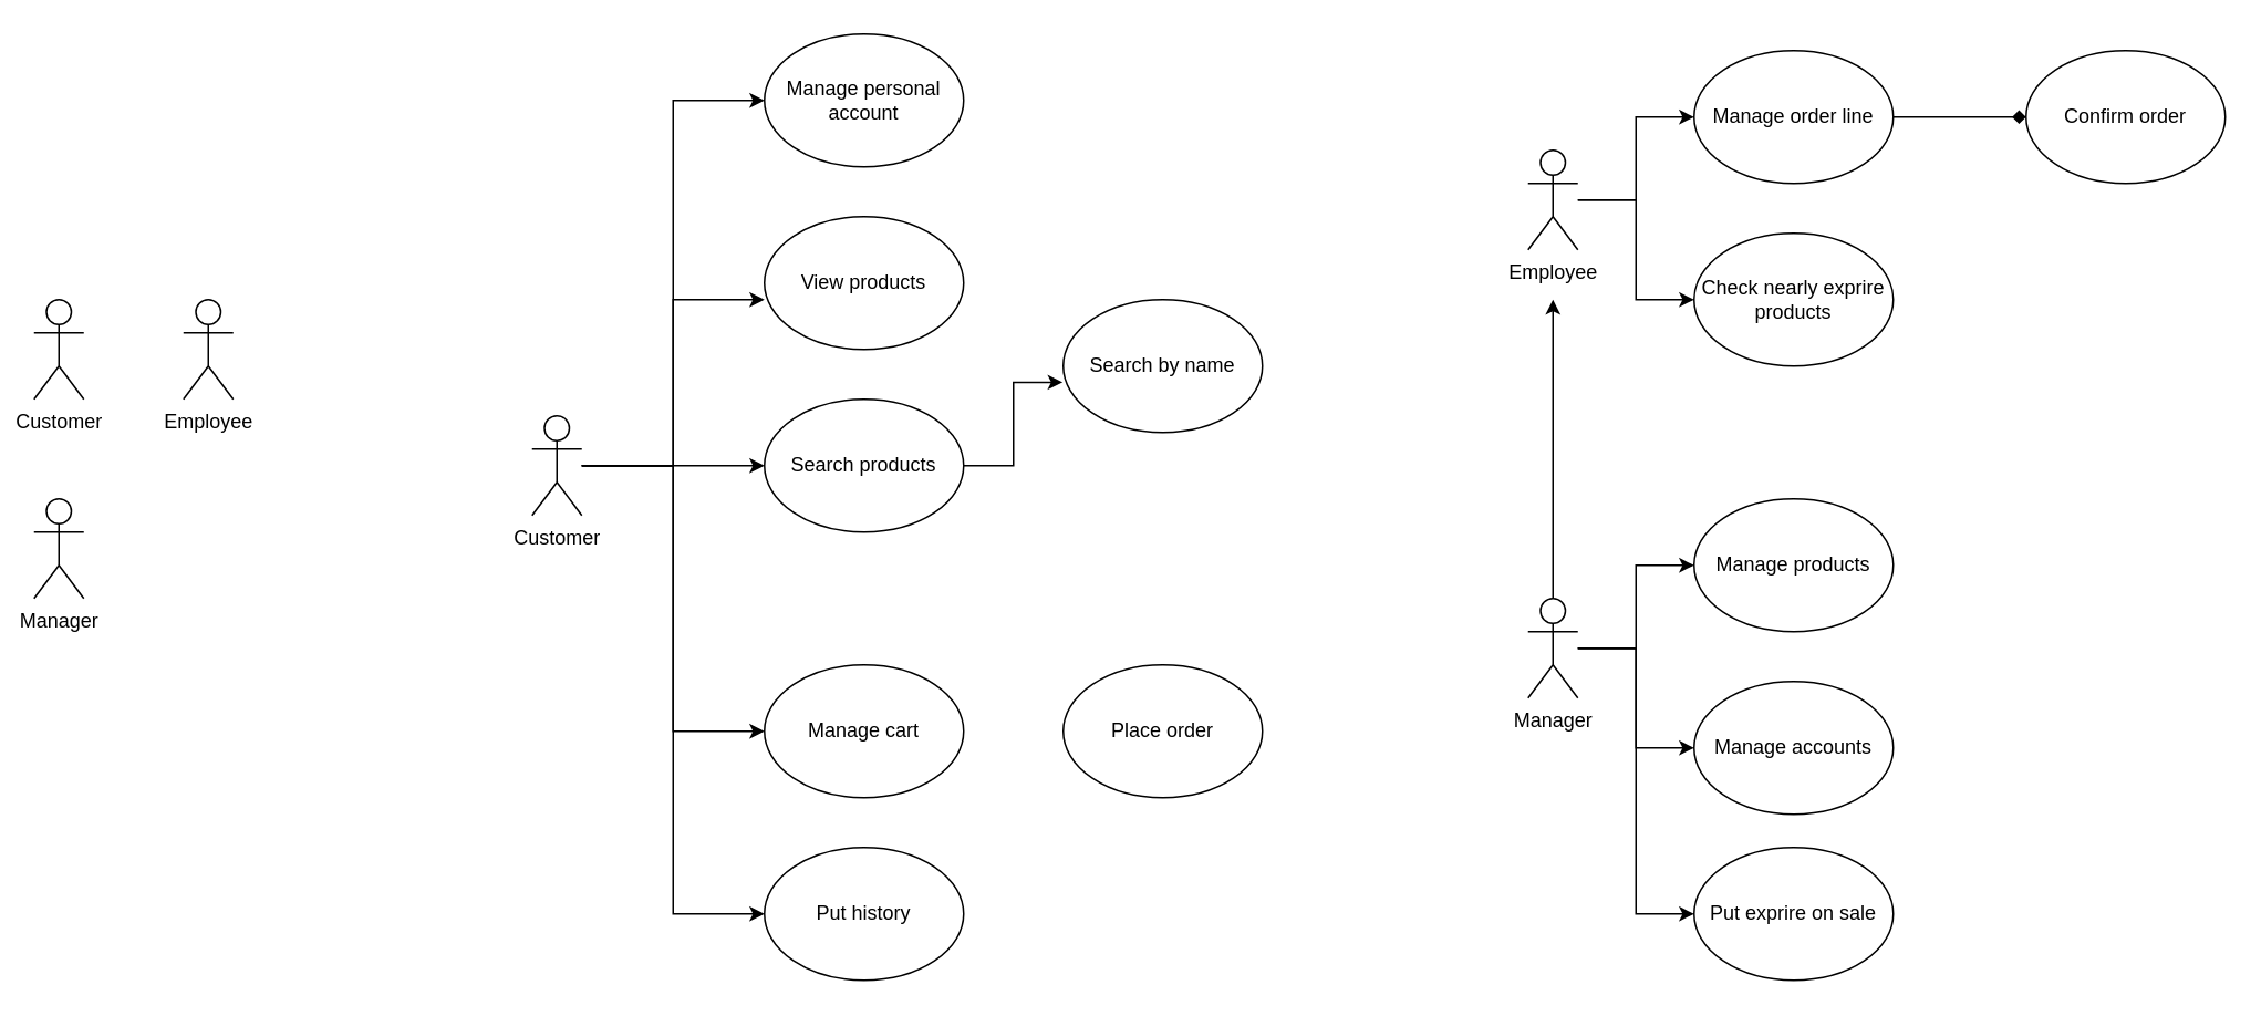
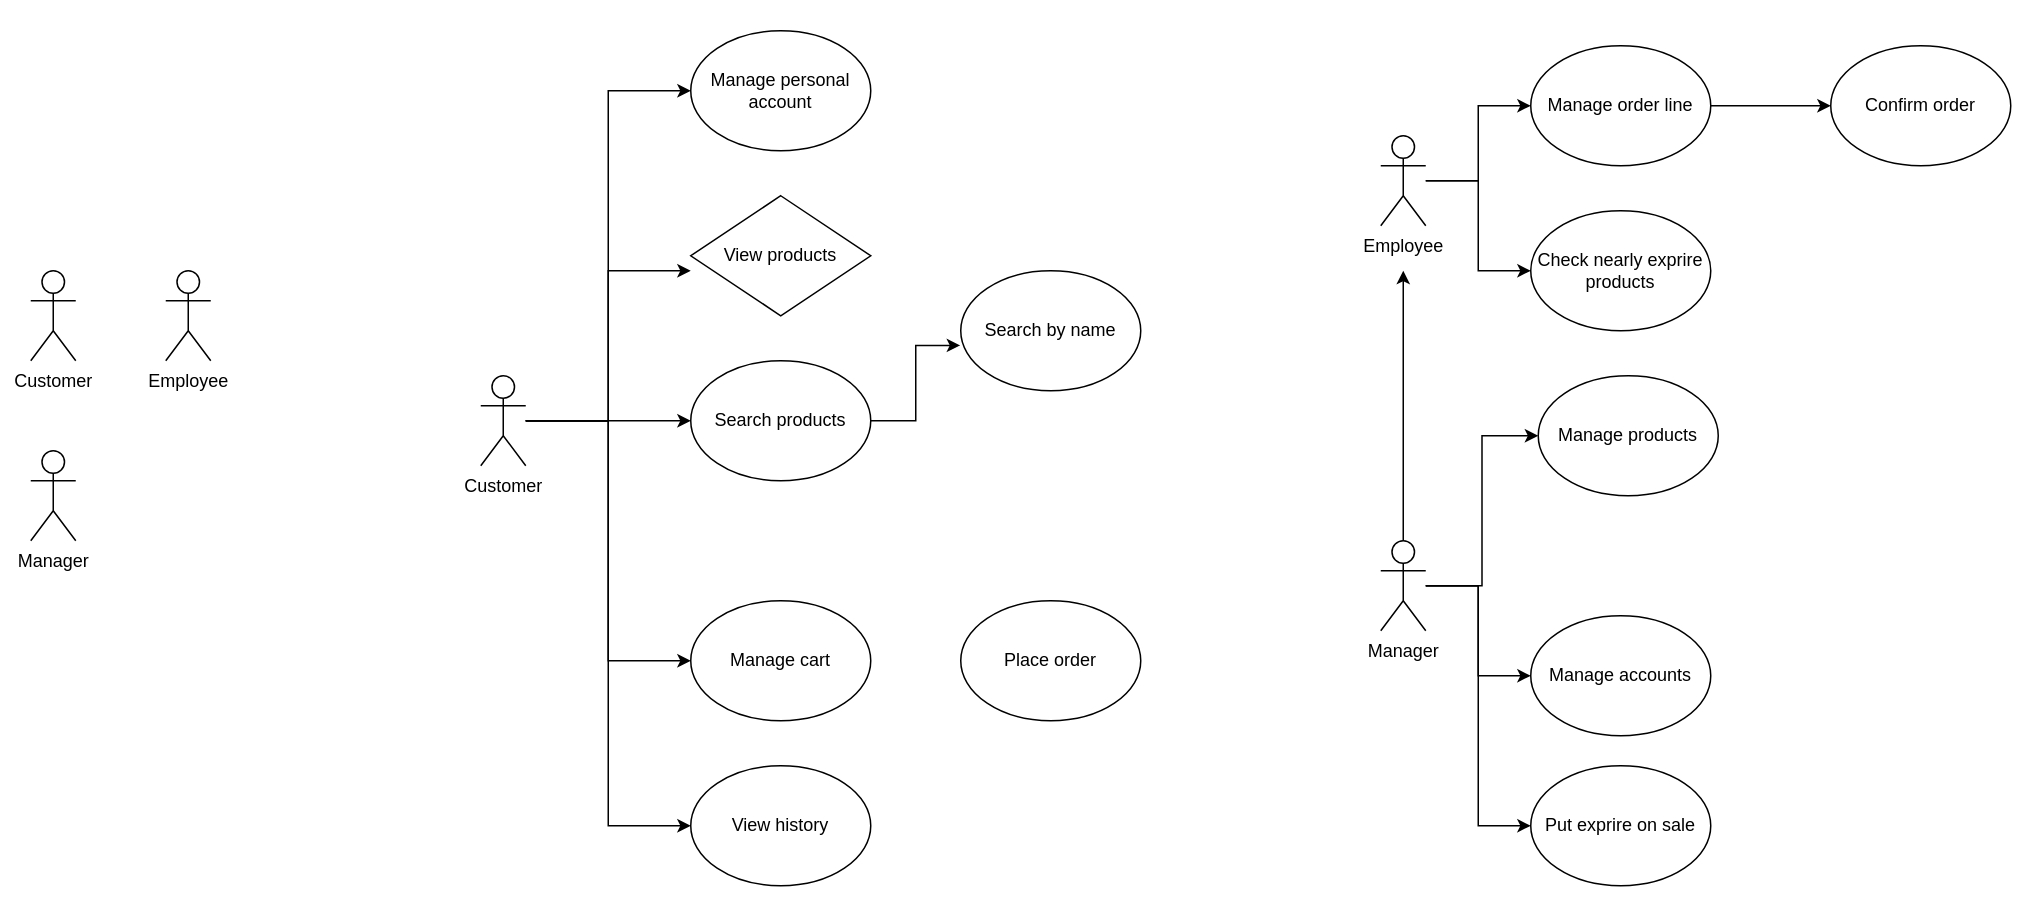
- <mxCell id="26" value="" style="edgeStyle=orthogonalEdgeStyle;rounded=0;orthogonalLoop=1;jettySize=auto;html=1;endArrow=diamond;" edge="1" parent="1" source="27" target="28"><mxGeometry relative="1" as="geometry" /></mxCell>
+ <mxCell id="26" value="" style="edgeStyle=orthogonalEdgeStyle;rounded=0;orthogonalLoop=1;jettySize=auto;html=1;" edge="1" parent="1" source="27" target="28"><mxGeometry relative="1" as="geometry" /></mxCell>
- <mxCell id="16" value="View products" style="ellipse;whiteSpace=wrap;html=1;" vertex="1" parent="1"><mxGeometry x="460" y="130" width="120" height="80" as="geometry" /></mxCell>
+ <mxCell id="16" value="View products" style="rhombus;whiteSpace=wrap;html=1;" vertex="1" parent="1"><mxGeometry x="460" y="130" width="120" height="80" as="geometry" /></mxCell>
- <mxCell id="31" value="Manage products" style="ellipse;whiteSpace=wrap;html=1;" vertex="1" parent="1"><mxGeometry x="1020" y="300" width="120" height="80" as="geometry" /></mxCell>
+ <mxCell id="31" value="Manage products" style="ellipse;whiteSpace=wrap;html=1;" vertex="1" parent="1"><mxGeometry x="1025" y="250" width="120" height="80" as="geometry" /></mxCell>
- <mxCell id="22" value="Put history" style="ellipse;whiteSpace=wrap;html=1;" vertex="1" parent="1"><mxGeometry x="460" y="510" width="120" height="80" as="geometry" /></mxCell>
+ <mxCell id="22" value="View history" style="ellipse;whiteSpace=wrap;html=1;" vertex="1" parent="1"><mxGeometry x="460" y="510" width="120" height="80" as="geometry" /></mxCell>
